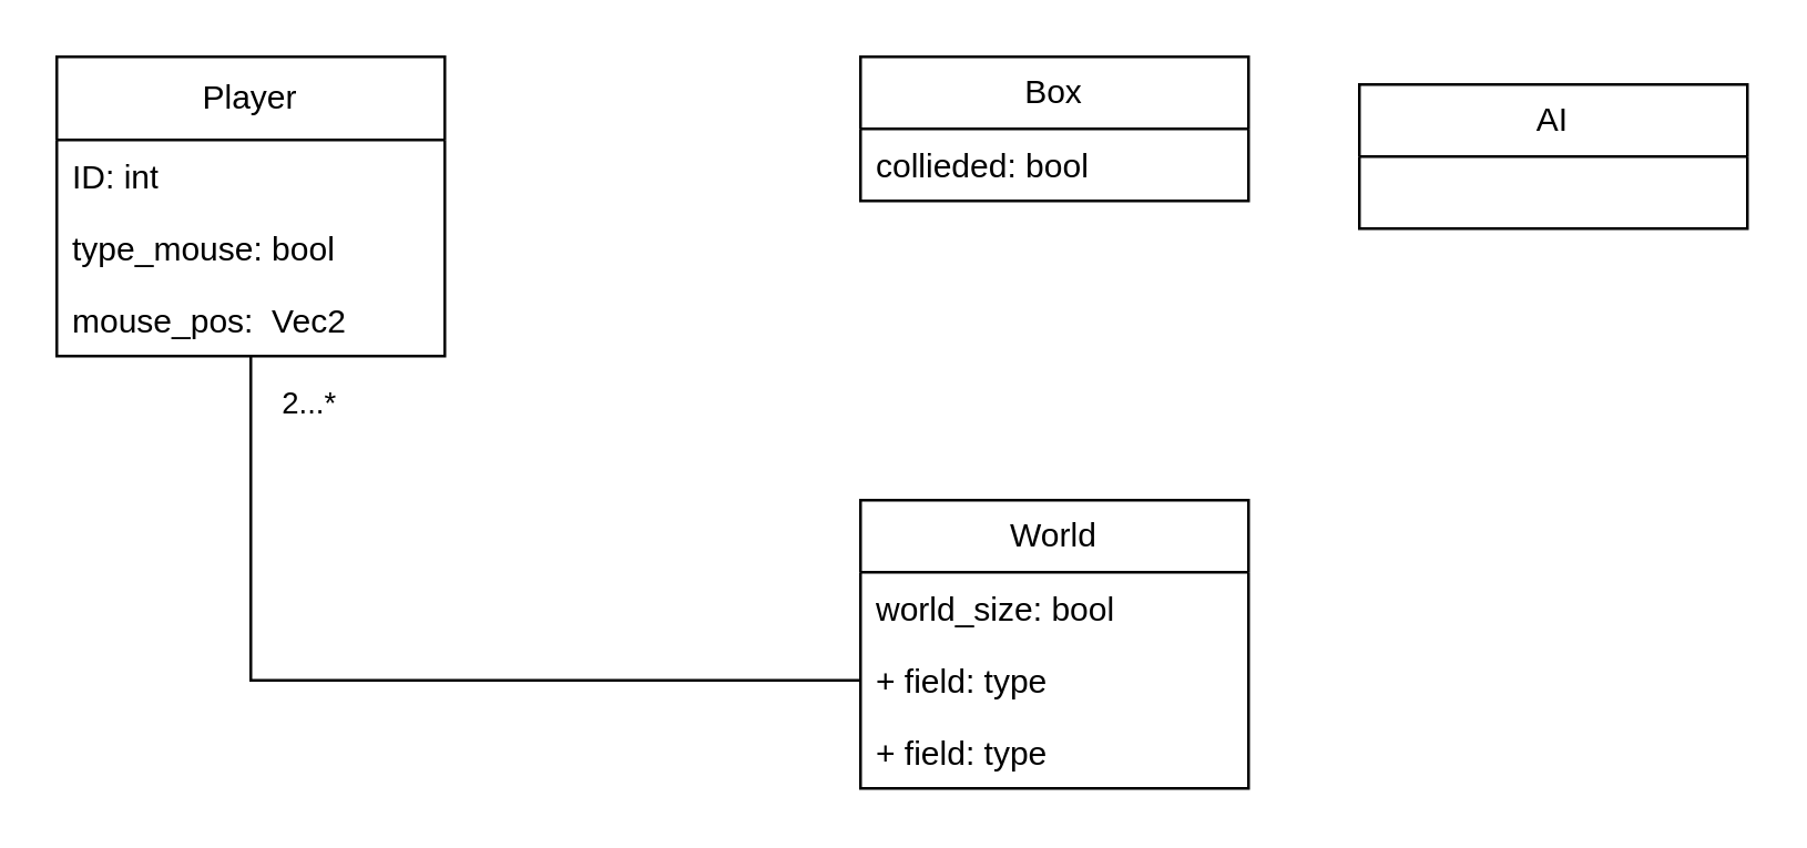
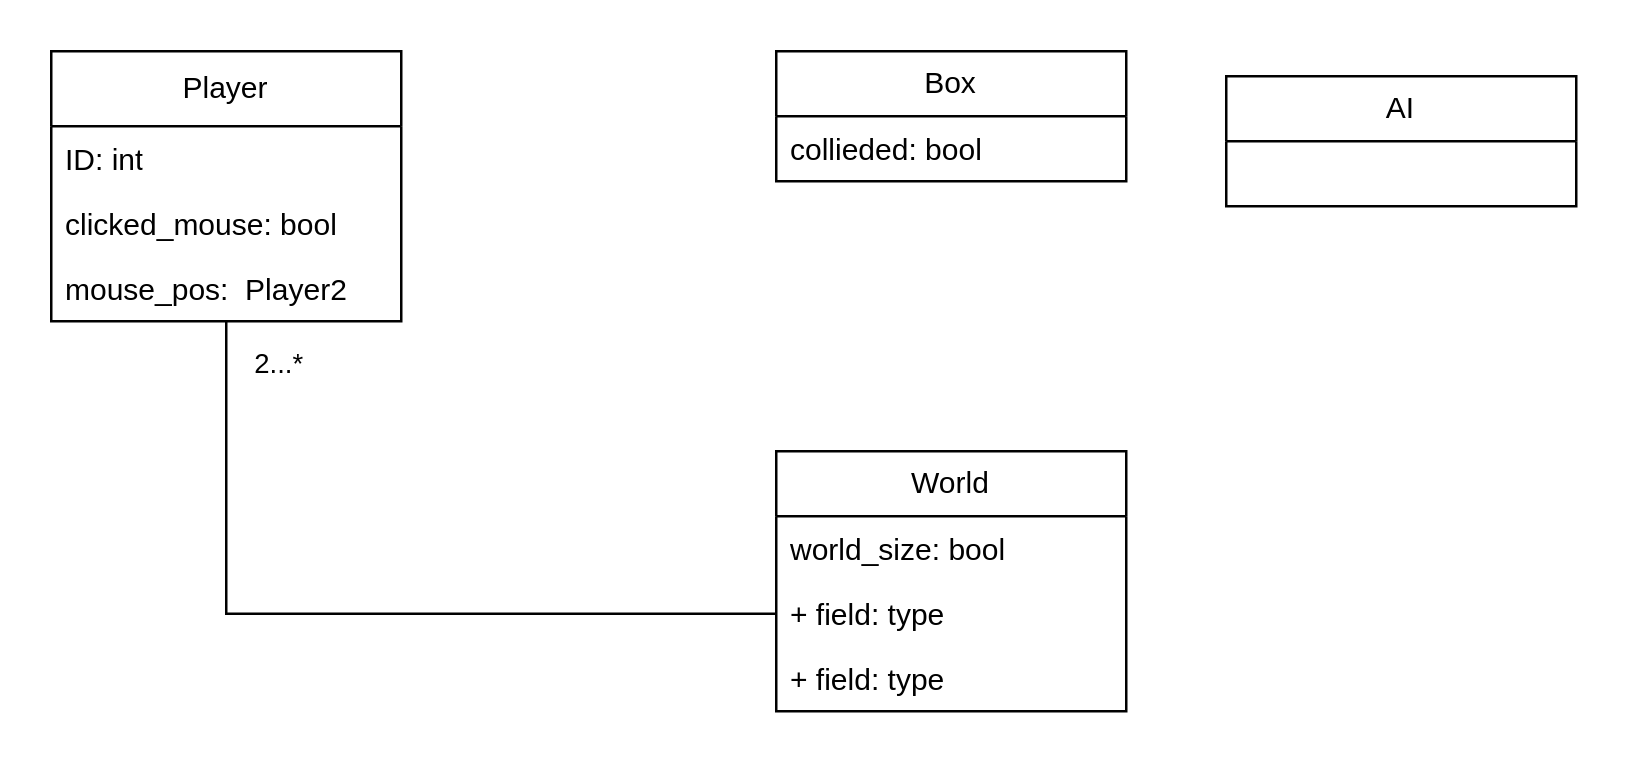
- <mxCell id="6" value="type_mouse: bool" style="text;strokeColor=none;fillColor=none;align=left;verticalAlign=top;spacingLeft=4;spacingRight=4;overflow=hidden;rotatable=0;points=[[0,0.5],[1,0.5]];portConstraint=eastwest;whiteSpace=wrap;html=1;" parent="4" vertex="1"><mxGeometry y="56" width="140" height="26" as="geometry" /></mxCell>
+ <mxCell id="6" value="clicked_mouse: bool" style="text;strokeColor=none;fillColor=none;align=left;verticalAlign=top;spacingLeft=4;spacingRight=4;overflow=hidden;rotatable=0;points=[[0,0.5],[1,0.5]];portConstraint=eastwest;whiteSpace=wrap;html=1;" parent="4" vertex="1"><mxGeometry y="56" width="140" height="26" as="geometry" /></mxCell>
- <mxCell id="7" value="mouse_pos:&amp;nbsp; Vec2&amp;nbsp;" style="text;strokeColor=none;fillColor=none;align=left;verticalAlign=top;spacingLeft=4;spacingRight=4;overflow=hidden;rotatable=0;points=[[0,0.5],[1,0.5]];portConstraint=eastwest;whiteSpace=wrap;html=1;" vertex="1" parent="4"><mxGeometry y="82" width="140" height="26" as="geometry" /></mxCell>
+ <mxCell id="7" value="mouse_pos:&amp;nbsp; Player2&amp;nbsp;" style="text;strokeColor=none;fillColor=none;align=left;verticalAlign=top;spacingLeft=4;spacingRight=4;overflow=hidden;rotatable=0;points=[[0,0.5],[1,0.5]];portConstraint=eastwest;whiteSpace=wrap;html=1;" vertex="1" parent="4"><mxGeometry y="82" width="140" height="26" as="geometry" /></mxCell>
